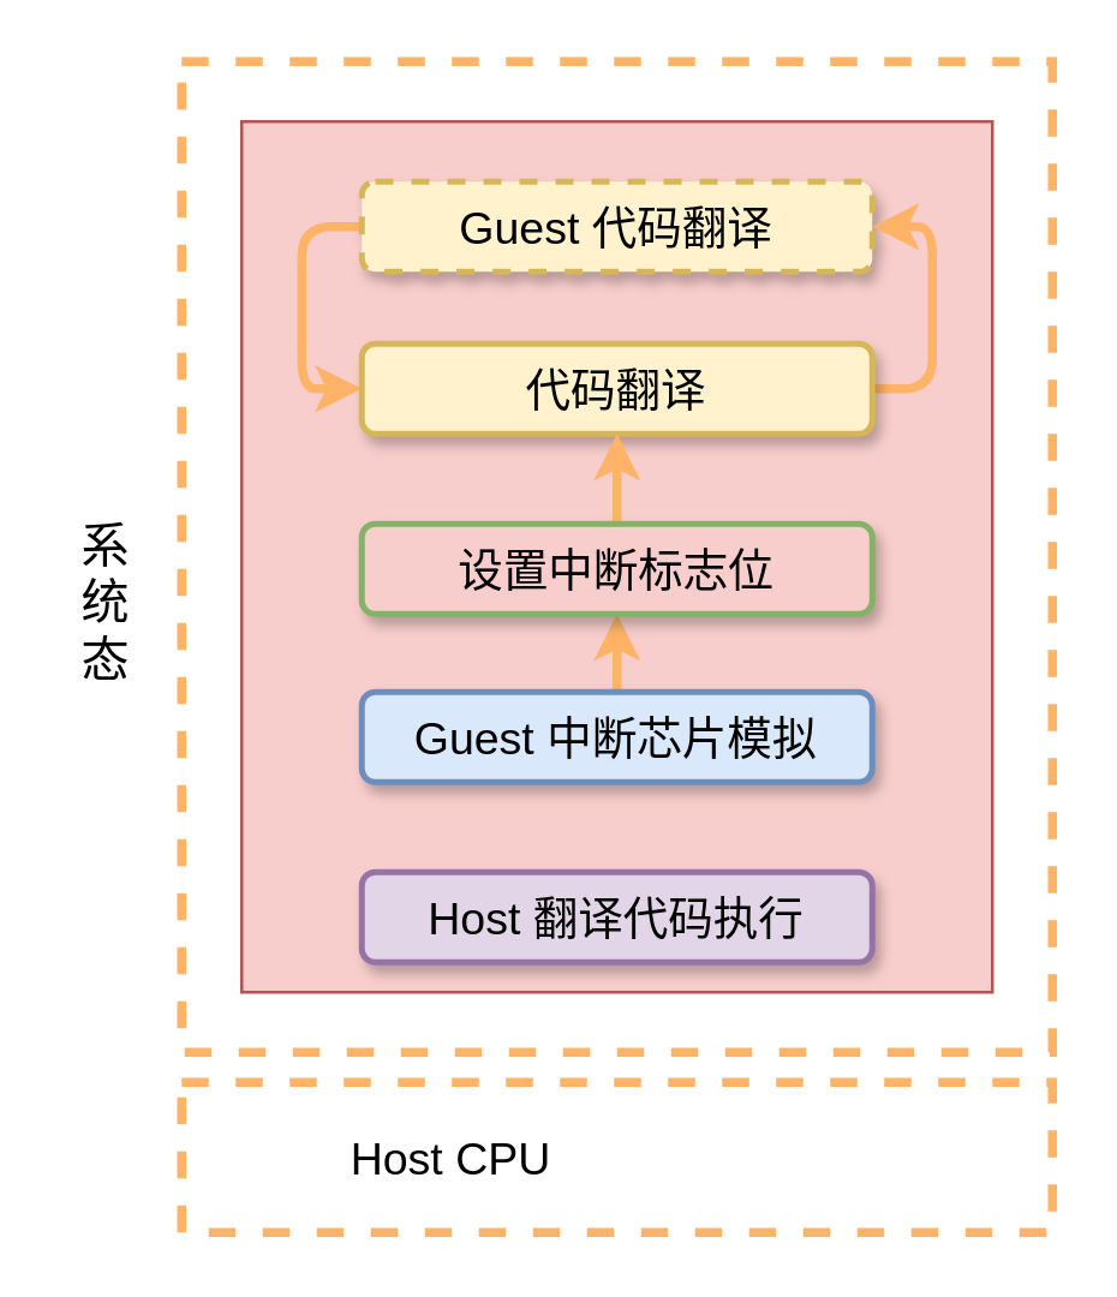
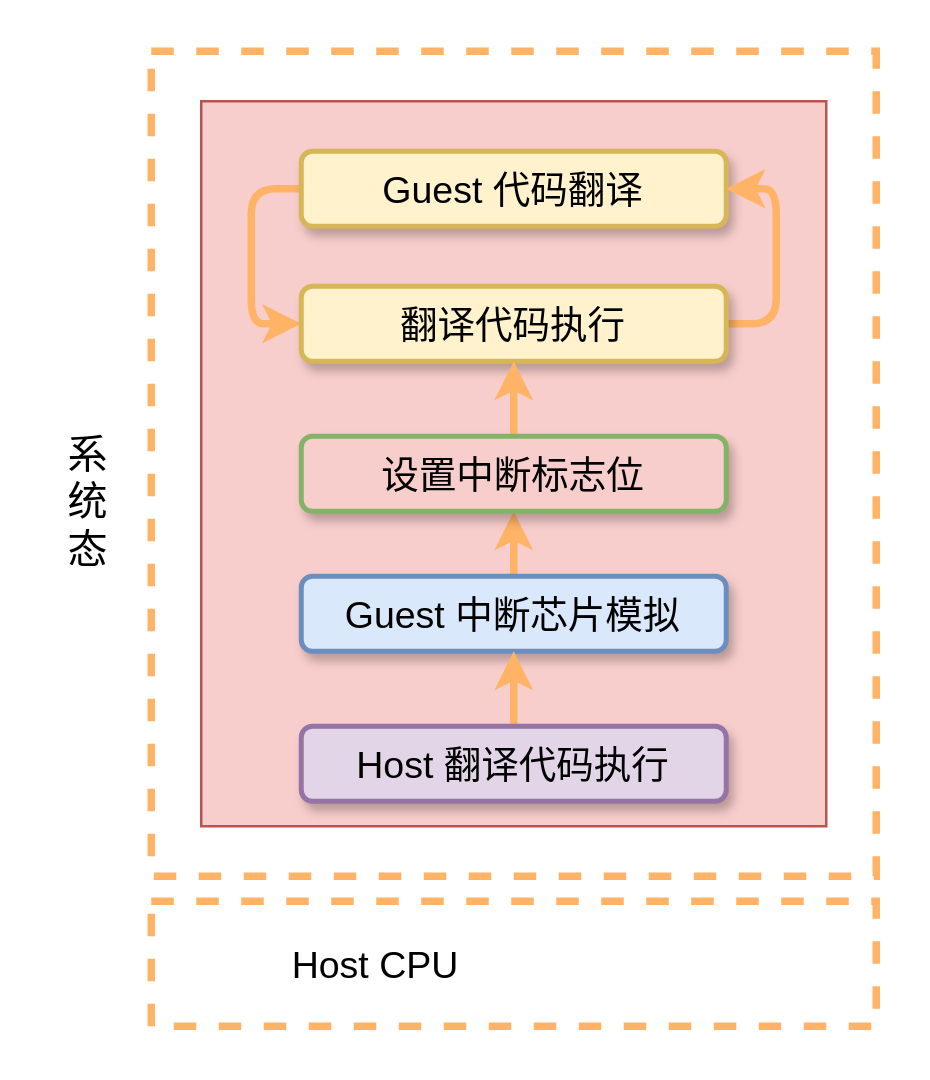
- <mxCell id="6" value="Guest 代码翻译" style="rounded=1;whiteSpace=wrap;html=1;fillColor=#fff2cc;strokeColor=#d6b656;fontSize=15;gradientColor=none;strokeWidth=2;glass=0;sketch=0;shadow=1;dashed=1;" parent="1" vertex="1"><mxGeometry x="120" y="60" width="170" height="30" as="geometry" /></mxCell>
+ <mxCell id="6" value="Guest 代码翻译" style="rounded=1;whiteSpace=wrap;html=1;fillColor=#fff2cc;strokeColor=#d6b656;fontSize=15;gradientColor=none;strokeWidth=2;glass=0;sketch=0;shadow=1;" parent="1" vertex="1"><mxGeometry x="120" y="60" width="170" height="30" as="geometry" /></mxCell>
- <mxCell id="8" value="代码翻译" style="rounded=1;whiteSpace=wrap;html=1;fillColor=#fff2cc;strokeColor=#d6b656;fontSize=15;gradientColor=none;strokeWidth=2;glass=0;sketch=0;shadow=1;" parent="1" vertex="1"><mxGeometry x="120" y="114" width="170" height="30" as="geometry" /></mxCell>
+ <mxCell id="8" value="翻译代码执行" style="rounded=1;whiteSpace=wrap;html=1;fillColor=#fff2cc;strokeColor=#d6b656;fontSize=15;gradientColor=none;strokeWidth=2;glass=0;sketch=0;shadow=1;" parent="1" vertex="1"><mxGeometry x="120" y="114" width="170" height="30" as="geometry" /></mxCell>
+ <mxCell id="13" value="" style="edgeStyle=orthogonalEdgeStyle;rounded=1;orthogonalLoop=1;jettySize=auto;html=1;fontSize=15;strokeColor=#FFB366;strokeWidth=3;" parent="1" source="14" target="12" edge="1"><mxGeometry relative="1" as="geometry" /></mxCell>
